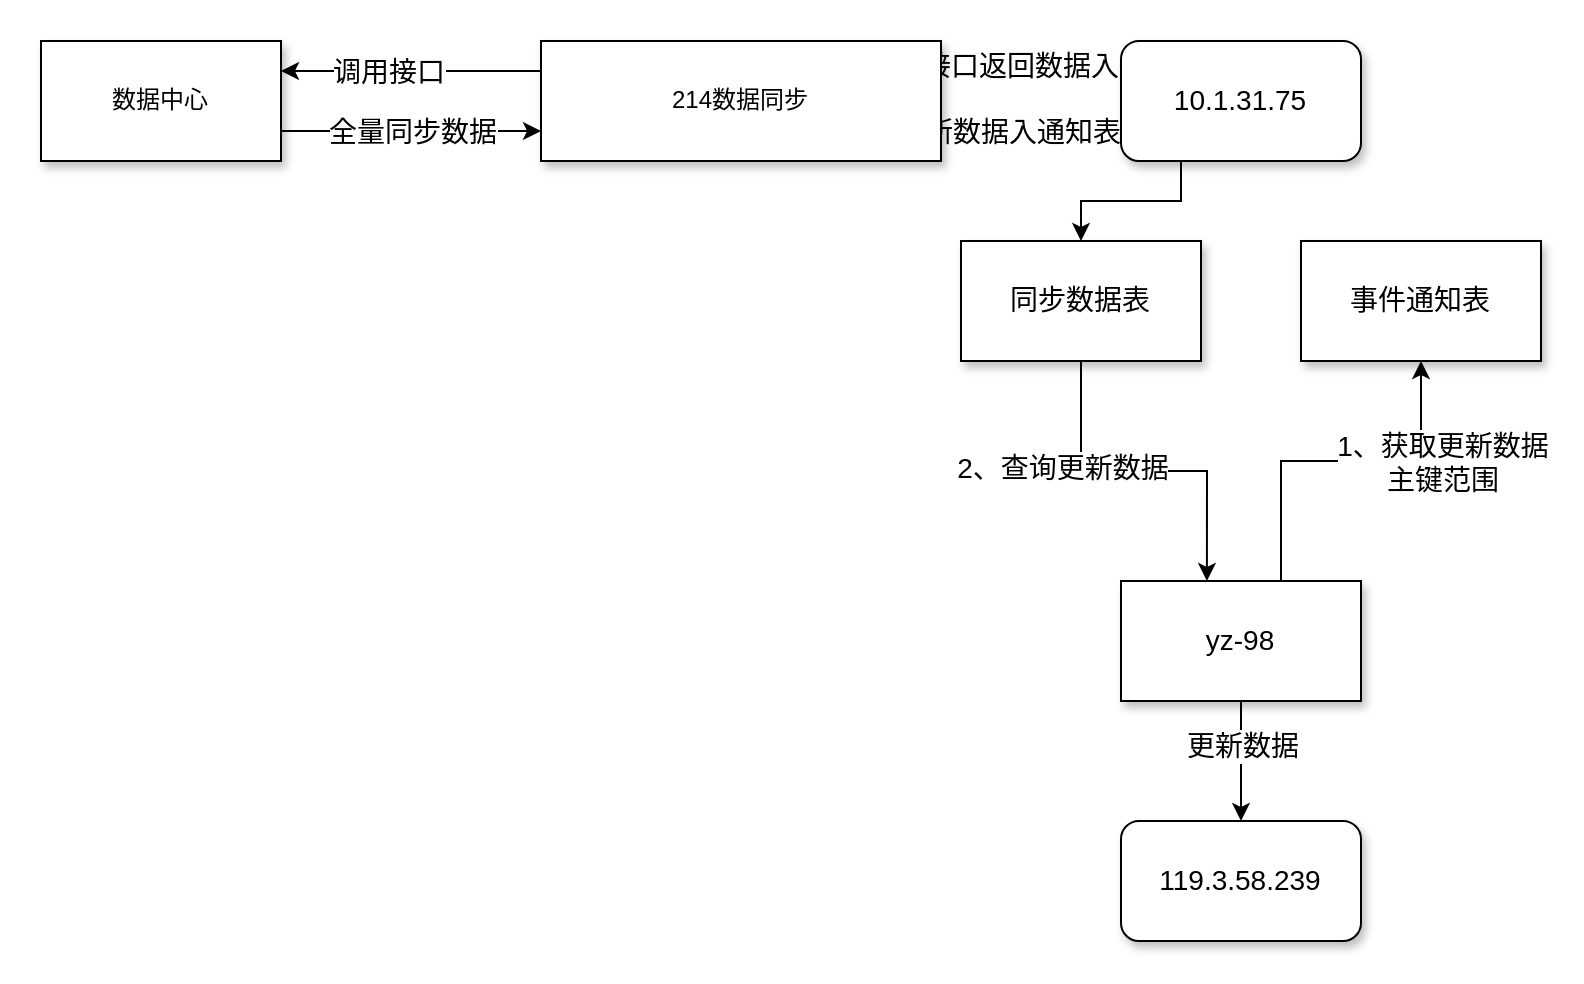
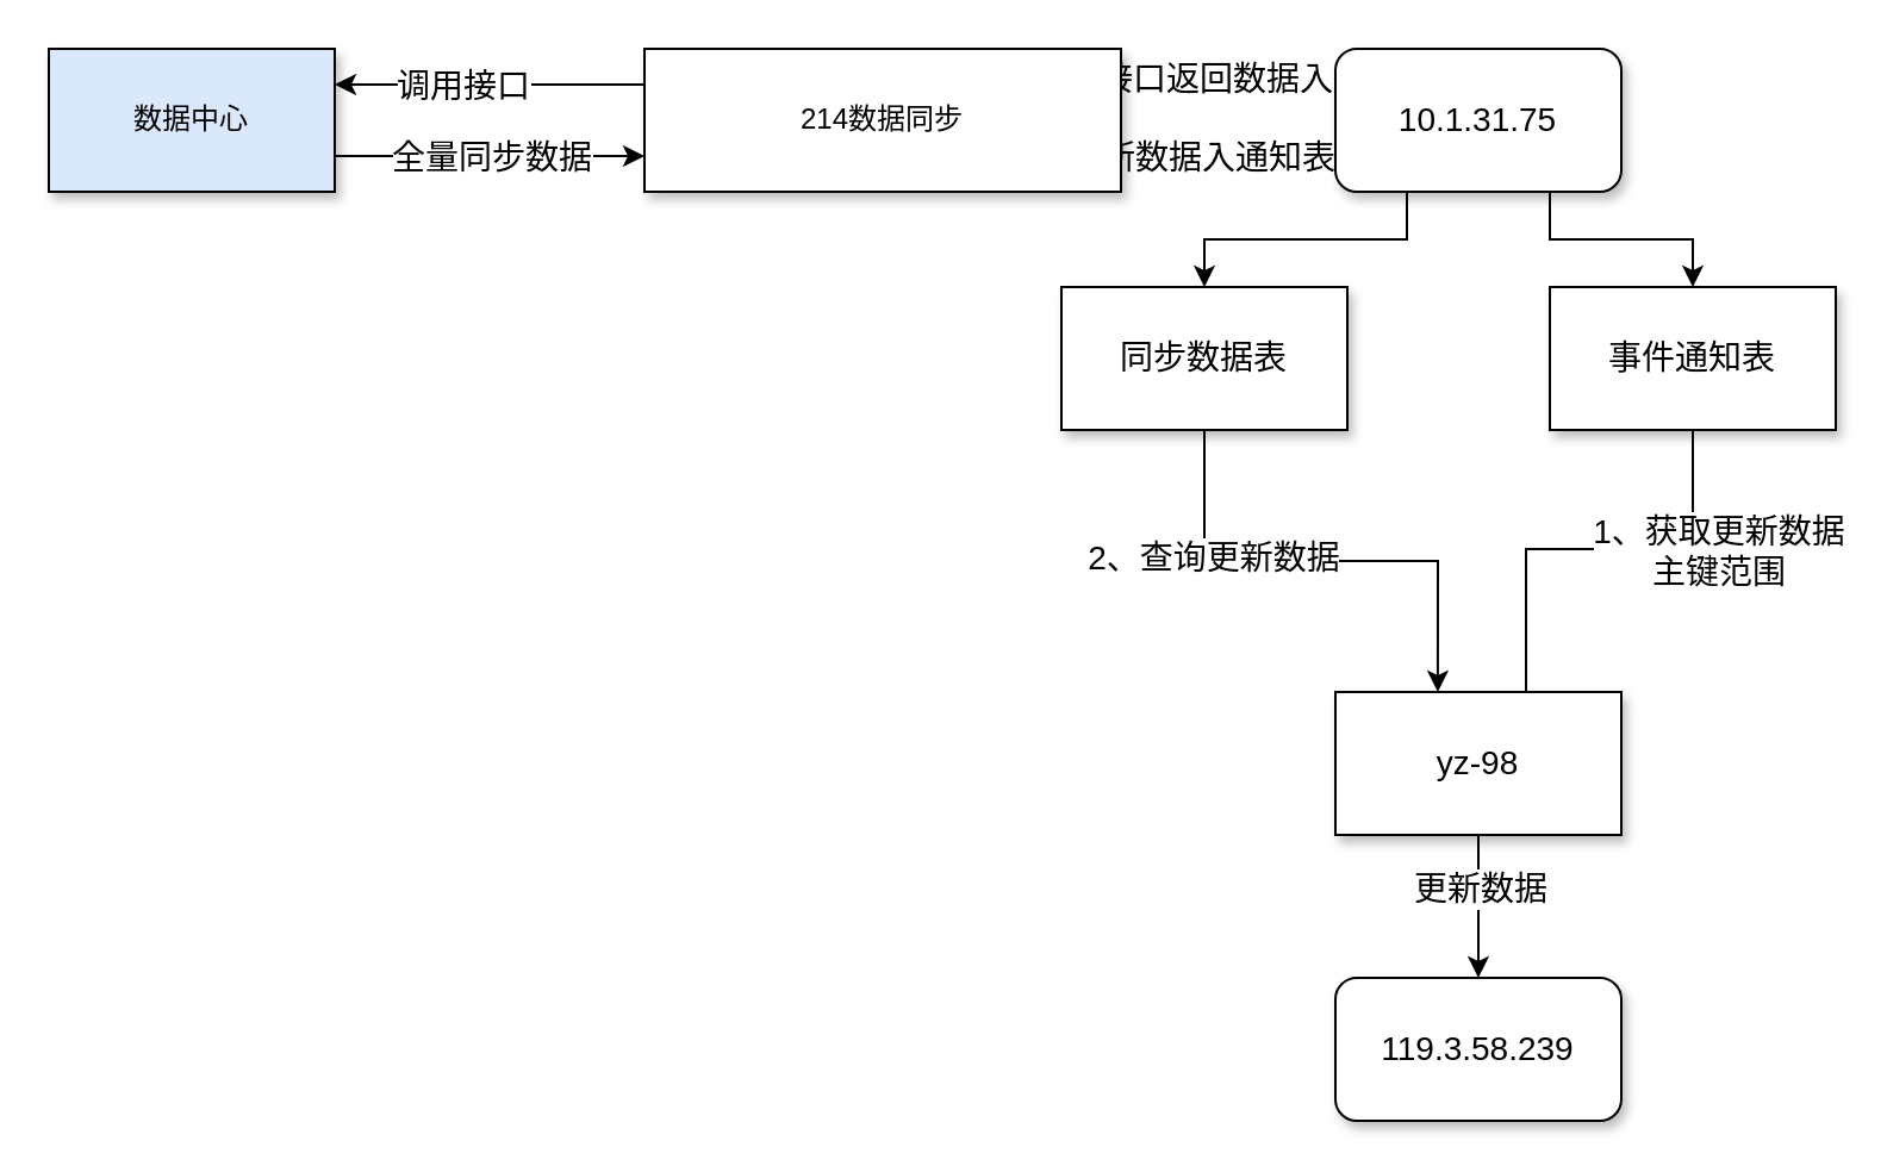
- <mxCell id="11" value="数据中心" style="rounded=0;whiteSpace=wrap;html=1;shadow=1;" vertex="1" parent="1"><mxGeometry x="20" y="20" width="120" height="60" as="geometry" /></mxCell>
+ <mxCell id="11" value="数据中心" style="rounded=0;whiteSpace=wrap;html=1;shadow=1;fillColor=#dae8fc;" vertex="1" parent="1"><mxGeometry x="20" y="20" width="120" height="60" as="geometry" /></mxCell>
+ <mxCell id="13" style="edgeStyle=orthogonalEdgeStyle;rounded=0;orthogonalLoop=1;jettySize=auto;html=1;exitX=0.75;exitY=1;exitDx=0;exitDy=0;fontSize=14;" edge="1" parent="1" source="14" target="18"><mxGeometry relative="1" as="geometry"><mxPoint x="650" y="100" as="targetPoint" /></mxGeometry></mxCell>
- <mxCell id="17" value="同步数据表" style="rounded=0;whiteSpace=wrap;html=1;shadow=1;fontSize=14;" vertex="1" parent="1"><mxGeometry x="480" y="120" width="120" height="60" as="geometry" /></mxCell>
+ <mxCell id="17" value="同步数据表" style="rounded=0;whiteSpace=wrap;html=1;shadow=1;fontSize=14;" vertex="1" parent="1"><mxGeometry x="445" y="120" width="120" height="60" as="geometry" /></mxCell>
- <mxCell id="19" style="edgeStyle=orthogonalEdgeStyle;rounded=0;orthogonalLoop=1;jettySize=auto;html=1;exitX=0.75;exitY=0;exitDx=0;exitDy=0;entryX=0.5;entryY=1;entryDx=0;entryDy=0;fontSize=14;" edge="1" parent="1" source="23" target="18"><mxGeometry relative="1" as="geometry"><Array as="points"><mxPoint x="640" y="290" /><mxPoint x="640" y="230" /><mxPoint x="710" y="230" /></Array></mxGeometry></mxCell>
+ <mxCell id="19" style="edgeStyle=orthogonalEdgeStyle;rounded=0;orthogonalLoop=1;jettySize=auto;html=1;exitX=0.75;exitY=0;exitDx=0;exitDy=0;entryX=0.5;entryY=1;entryDx=0;entryDy=0;fontSize=14;endArrow=none;" edge="1" parent="1" source="23" target="18"><mxGeometry relative="1" as="geometry"><Array as="points"><mxPoint x="640" y="290" /><mxPoint x="640" y="230" /><mxPoint x="710" y="230" /></Array></mxGeometry></mxCell>
